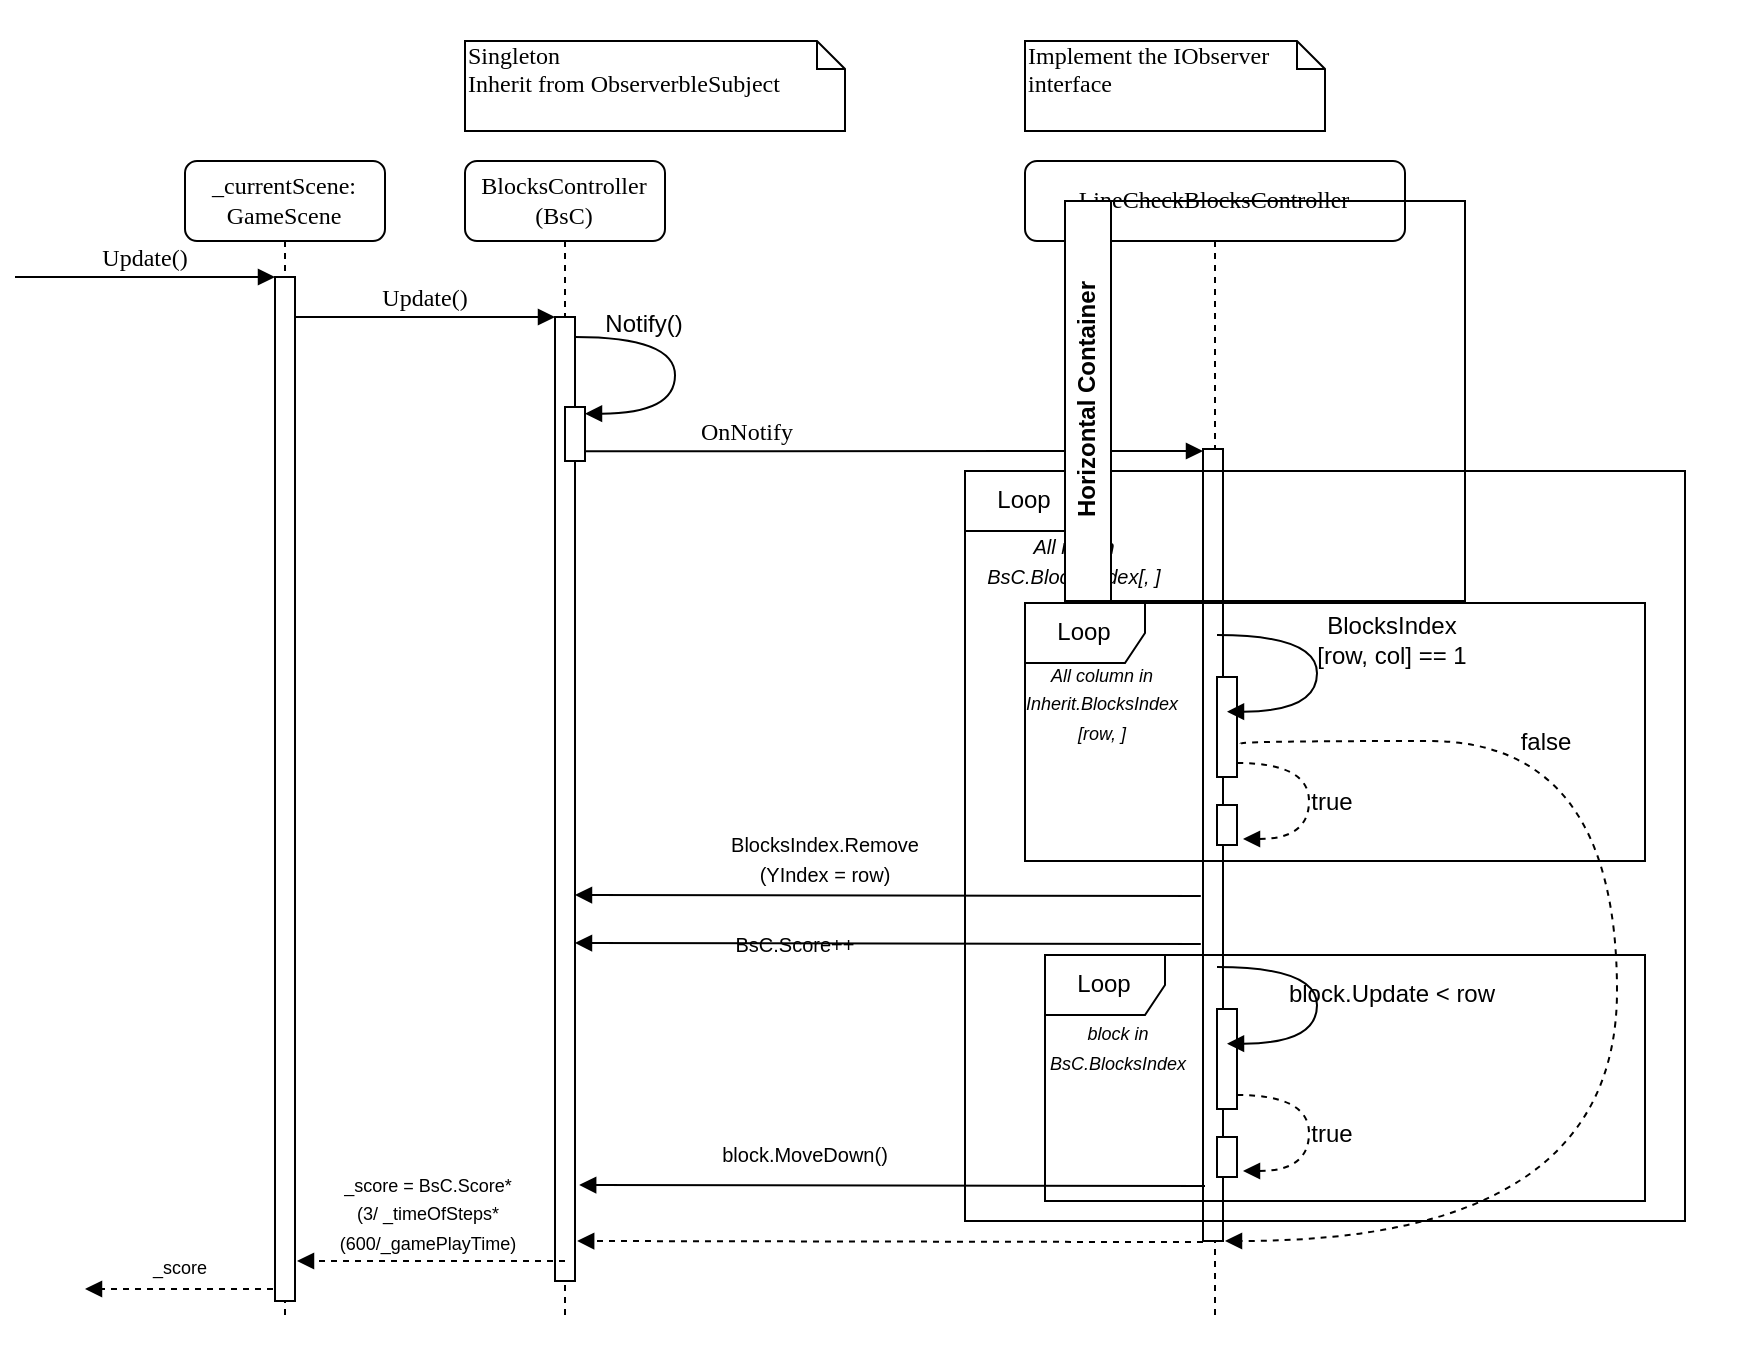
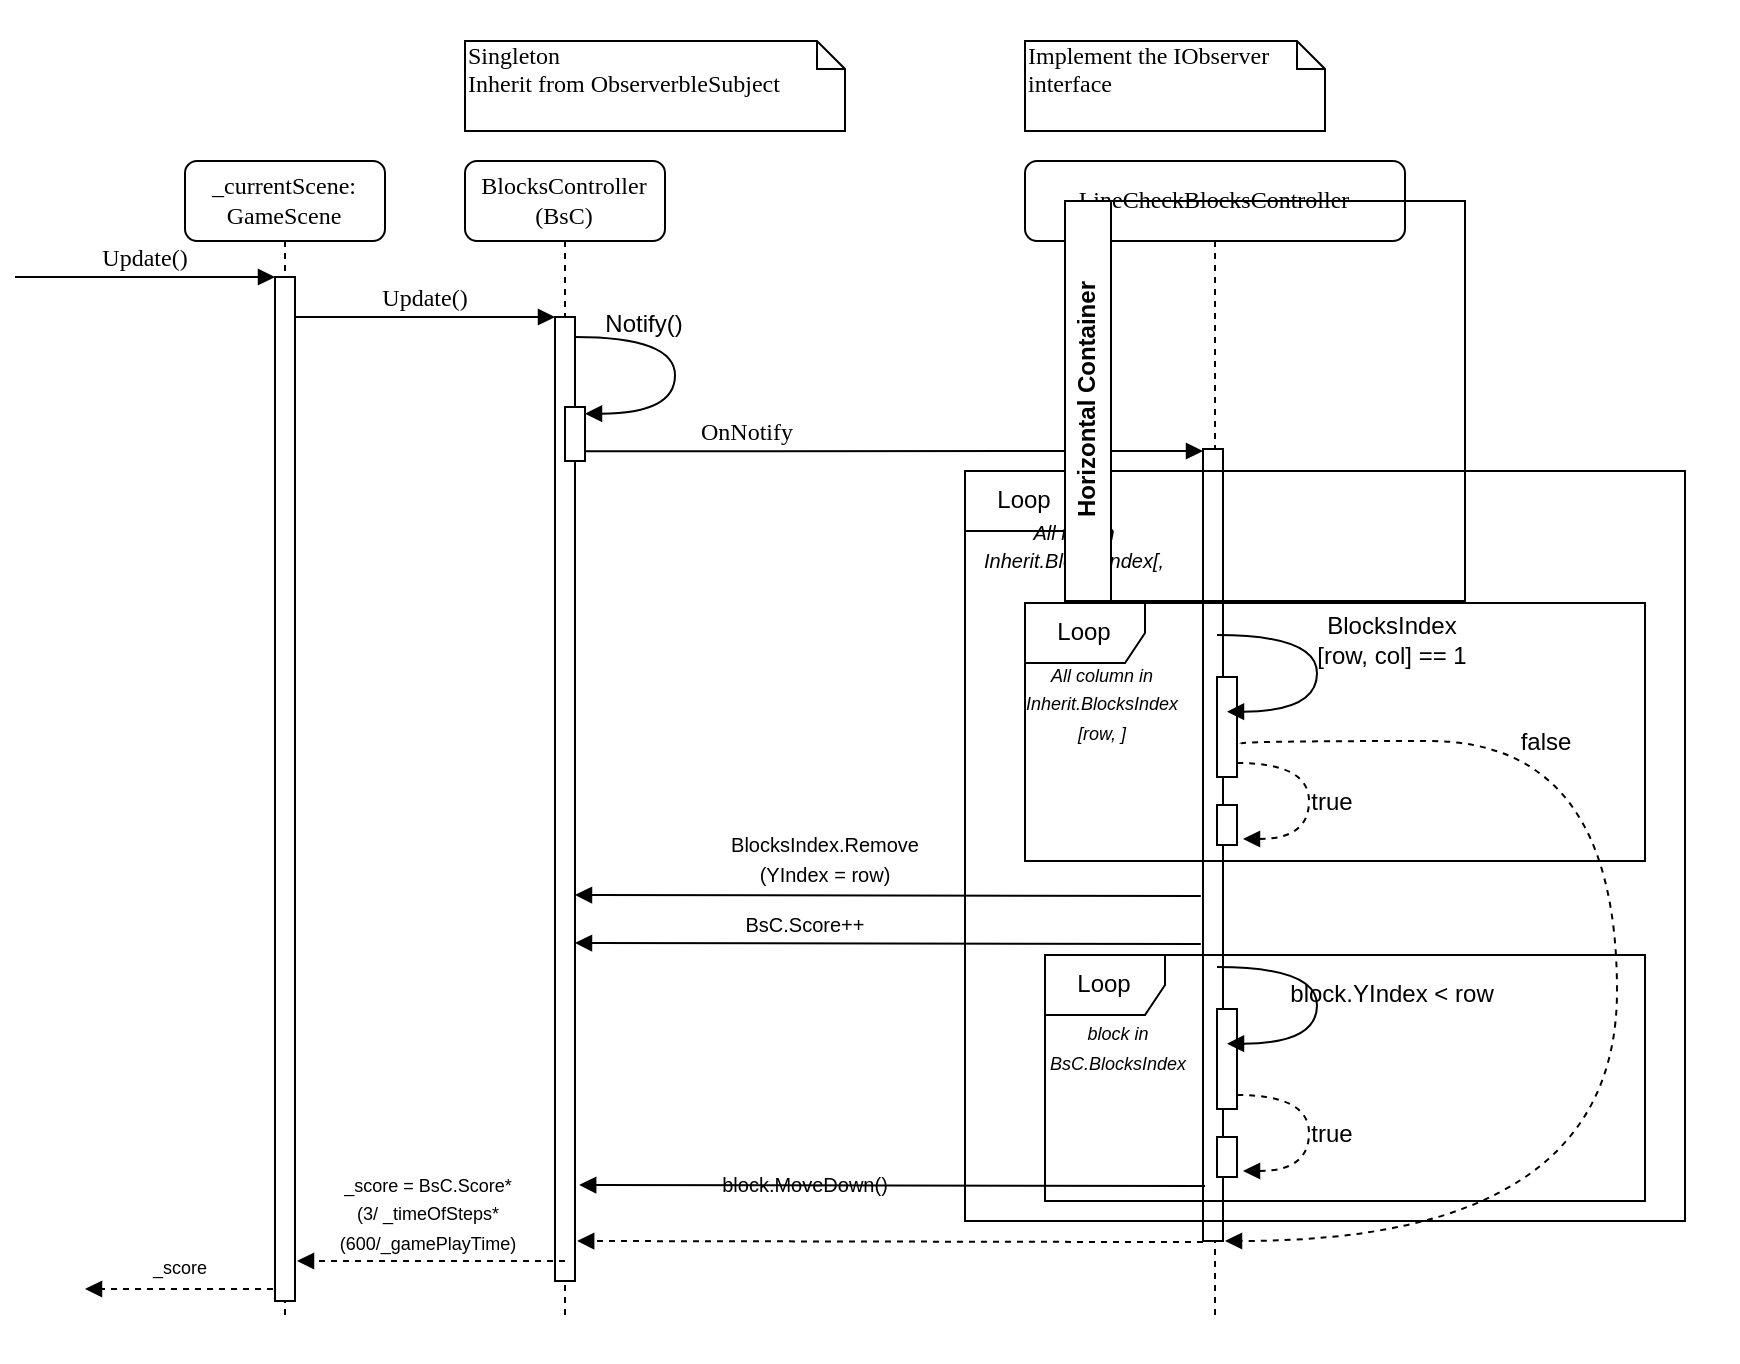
- <mxCell id="19" value="&lt;i&gt;&lt;font style=&quot;font-size: 10px;&quot;&gt;All row in BsC.BlocksIndex[, ]&lt;/font&gt;&lt;/i&gt;" style="text;html=1;strokeColor=none;fillColor=none;align=center;verticalAlign=middle;whiteSpace=wrap;rounded=0;" vertex="1" parent="1"><mxGeometry x="470" y="265" width="90" height="30" as="geometry" /></mxCell>
+ <mxCell id="19" value="&lt;i&gt;&lt;font style=&quot;font-size: 10px;&quot;&gt;All row in Inherit.BlocksIndex[, ]&lt;/font&gt;&lt;/i&gt;" style="text;html=1;strokeColor=none;fillColor=none;align=center;verticalAlign=middle;whiteSpace=wrap;rounded=0;" vertex="1" parent="1"><mxGeometry x="470" y="265" width="90" height="30" as="geometry" /></mxCell>
- <mxCell id="31" value="&lt;span style=&quot;font-size: 10px;&quot;&gt;BsC.Score++&lt;/span&gt;" style="text;html=1;strokeColor=none;fillColor=none;align=center;verticalAlign=middle;whiteSpace=wrap;rounded=0;" vertex="1" parent="1"><mxGeometry x="335" y="460" width="81" height="23" as="geometry" /></mxCell>
+ <mxCell id="31" value="&lt;span style=&quot;font-size: 10px;&quot;&gt;BsC.Score++&lt;/span&gt;" style="text;html=1;strokeColor=none;fillColor=none;align=center;verticalAlign=middle;whiteSpace=wrap;rounded=0;" vertex="1" parent="1"><mxGeometry x="340" y="450" width="81" height="23" as="geometry" /></mxCell>
- <mxCell id="37" value="block.Update &amp;lt; row" style="text;html=1;strokeColor=none;fillColor=none;align=center;verticalAlign=middle;whiteSpace=wrap;rounded=0;" vertex="1" parent="1"><mxGeometry x="599" y="485" width="150" height="23" as="geometry" /></mxCell>
+ <mxCell id="37" value="block.YIndex &amp;lt; row" style="text;html=1;strokeColor=none;fillColor=none;align=center;verticalAlign=middle;whiteSpace=wrap;rounded=0;" vertex="1" parent="1"><mxGeometry x="599" y="485" width="150" height="23" as="geometry" /></mxCell>
- <mxCell id="42" value="&lt;span style=&quot;font-size: 10px;&quot;&gt;block.MoveDown()&lt;/span&gt;" style="text;html=1;strokeColor=none;fillColor=none;align=center;verticalAlign=middle;whiteSpace=wrap;rounded=0;" vertex="1" parent="1"><mxGeometry x="340" y="565" width="81" height="23" as="geometry" /></mxCell>
+ <mxCell id="42" value="&lt;span style=&quot;font-size: 10px;&quot;&gt;block.MoveDown()&lt;/span&gt;" style="text;html=1;strokeColor=none;fillColor=none;align=center;verticalAlign=middle;whiteSpace=wrap;rounded=0;" vertex="1" parent="1"><mxGeometry x="340" y="580" width="81" height="23" as="geometry" /></mxCell>
